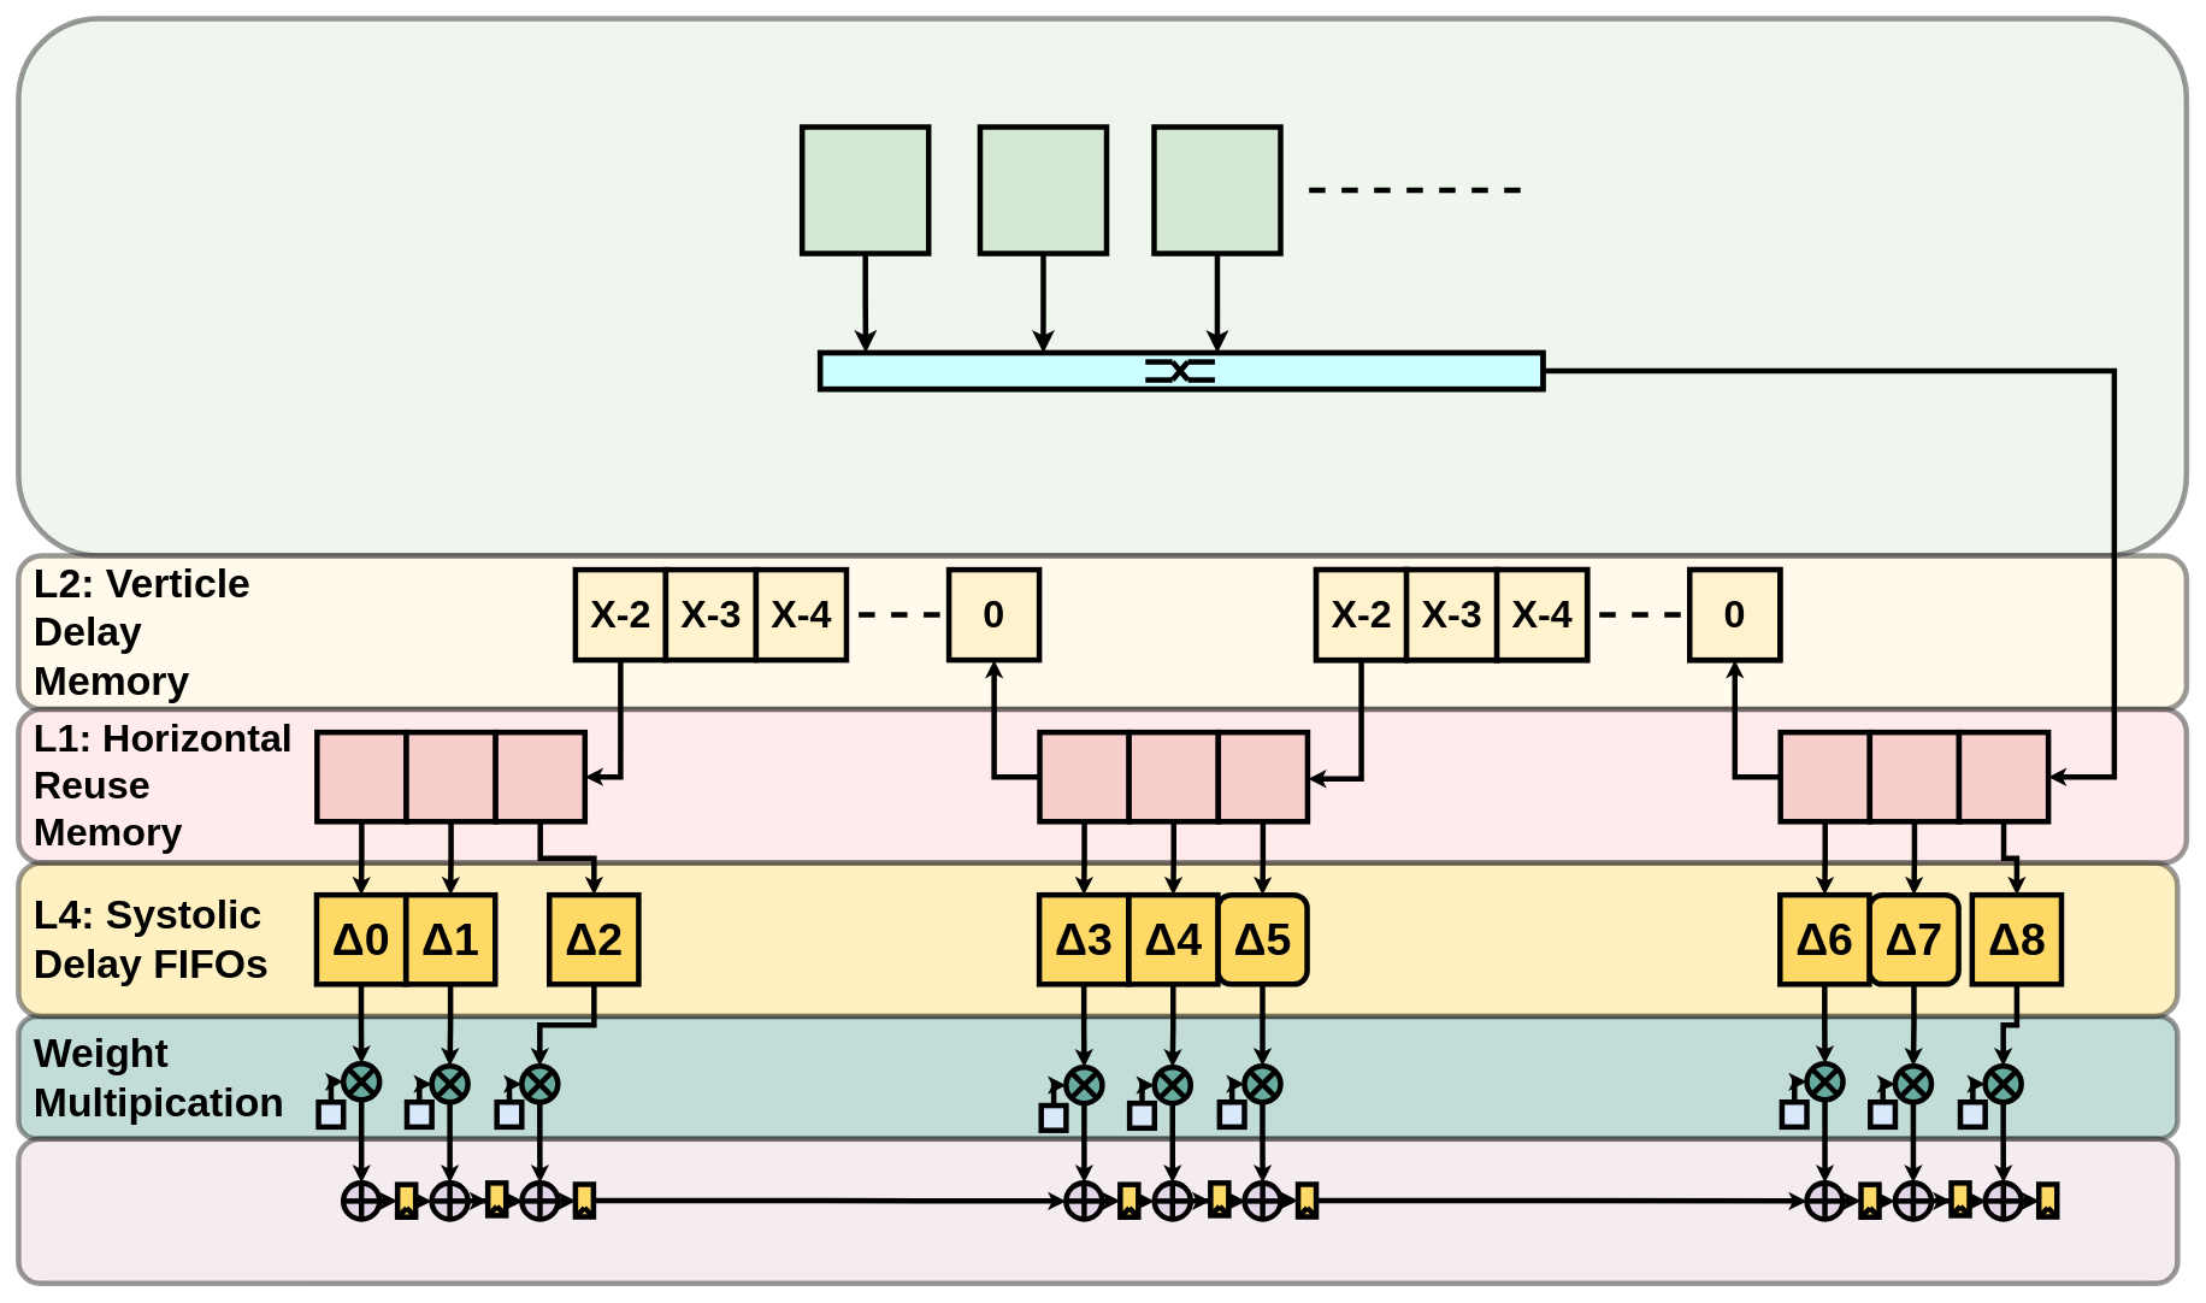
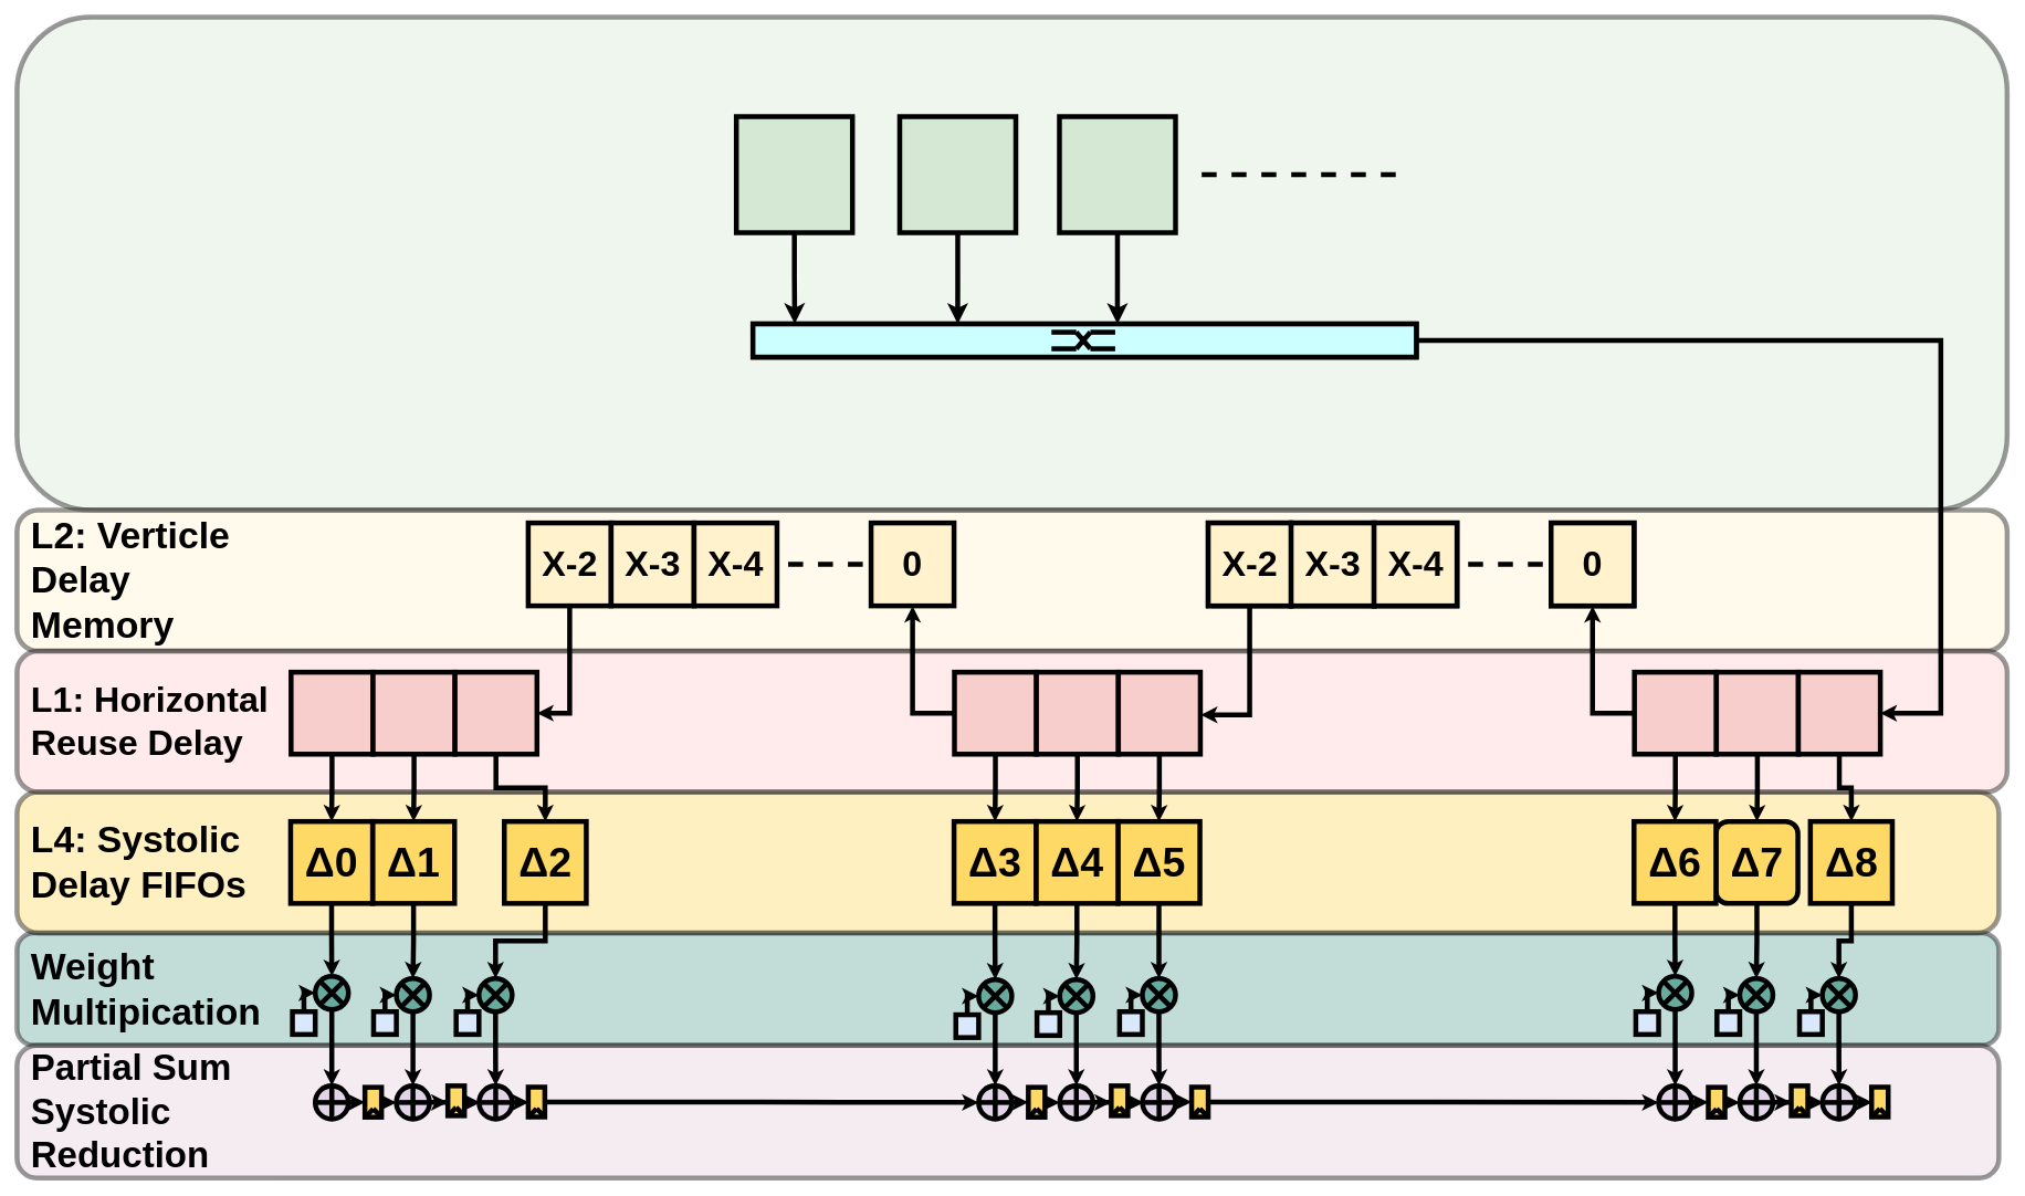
- <mxCell id="200" value="L1: Horizontal Reuse Memory" style="text;html=1;strokeColor=none;fillColor=none;align=left;verticalAlign=middle;whiteSpace=wrap;rounded=0;glass=0;fontSize=43;fontStyle=1;strokeWidth=6;" parent="1" vertex="1"><mxGeometry x="35" y="804.42" width="290" height="130" as="geometry" /></mxCell>
+ <mxCell id="200" value="L1: Horizontal Reuse Delay" style="text;html=1;strokeColor=none;fillColor=none;align=left;verticalAlign=middle;whiteSpace=wrap;rounded=0;glass=0;fontSize=43;fontStyle=1;strokeWidth=6;" parent="1" vertex="1"><mxGeometry x="35" y="804.42" width="290" height="130" as="geometry" /></mxCell>
- <mxCell id="78" value="&lt;span style=&quot;color: rgb(0 , 0 , 0) ; font-size: 50px&quot;&gt;Δ5&lt;/span&gt;" style="whiteSpace=wrap;html=1;aspect=fixed;fillColor=#FFD966;strokeColor=#000000;strokeWidth=6;fontColor=#ffffff;fontStyle=1;rounded=1;" parent="1" vertex="1"><mxGeometry x="1347.68" y="990" width="98.84" height="98.84" as="geometry" /></mxCell>
+ <mxCell id="78" value="&lt;span style=&quot;color: rgb(0 , 0 , 0) ; font-size: 50px&quot;&gt;Δ5&lt;/span&gt;" style="whiteSpace=wrap;html=1;aspect=fixed;fillColor=#FFD966;strokeColor=#000000;strokeWidth=6;fontColor=#ffffff;fontStyle=1" parent="1" vertex="1"><mxGeometry x="1347.68" y="990" width="98.84" height="98.84" as="geometry" /></mxCell>
+ <mxCell id="202" value="Partial Sum Systolic Reduction" style="text;html=1;strokeColor=none;fillColor=none;align=left;verticalAlign=middle;whiteSpace=wrap;rounded=0;glass=0;fontSize=44;strokeWidth=6;fontStyle=1" parent="1" vertex="1"><mxGeometry x="35" y="1275" width="340" height="130" as="geometry" /></mxCell>
